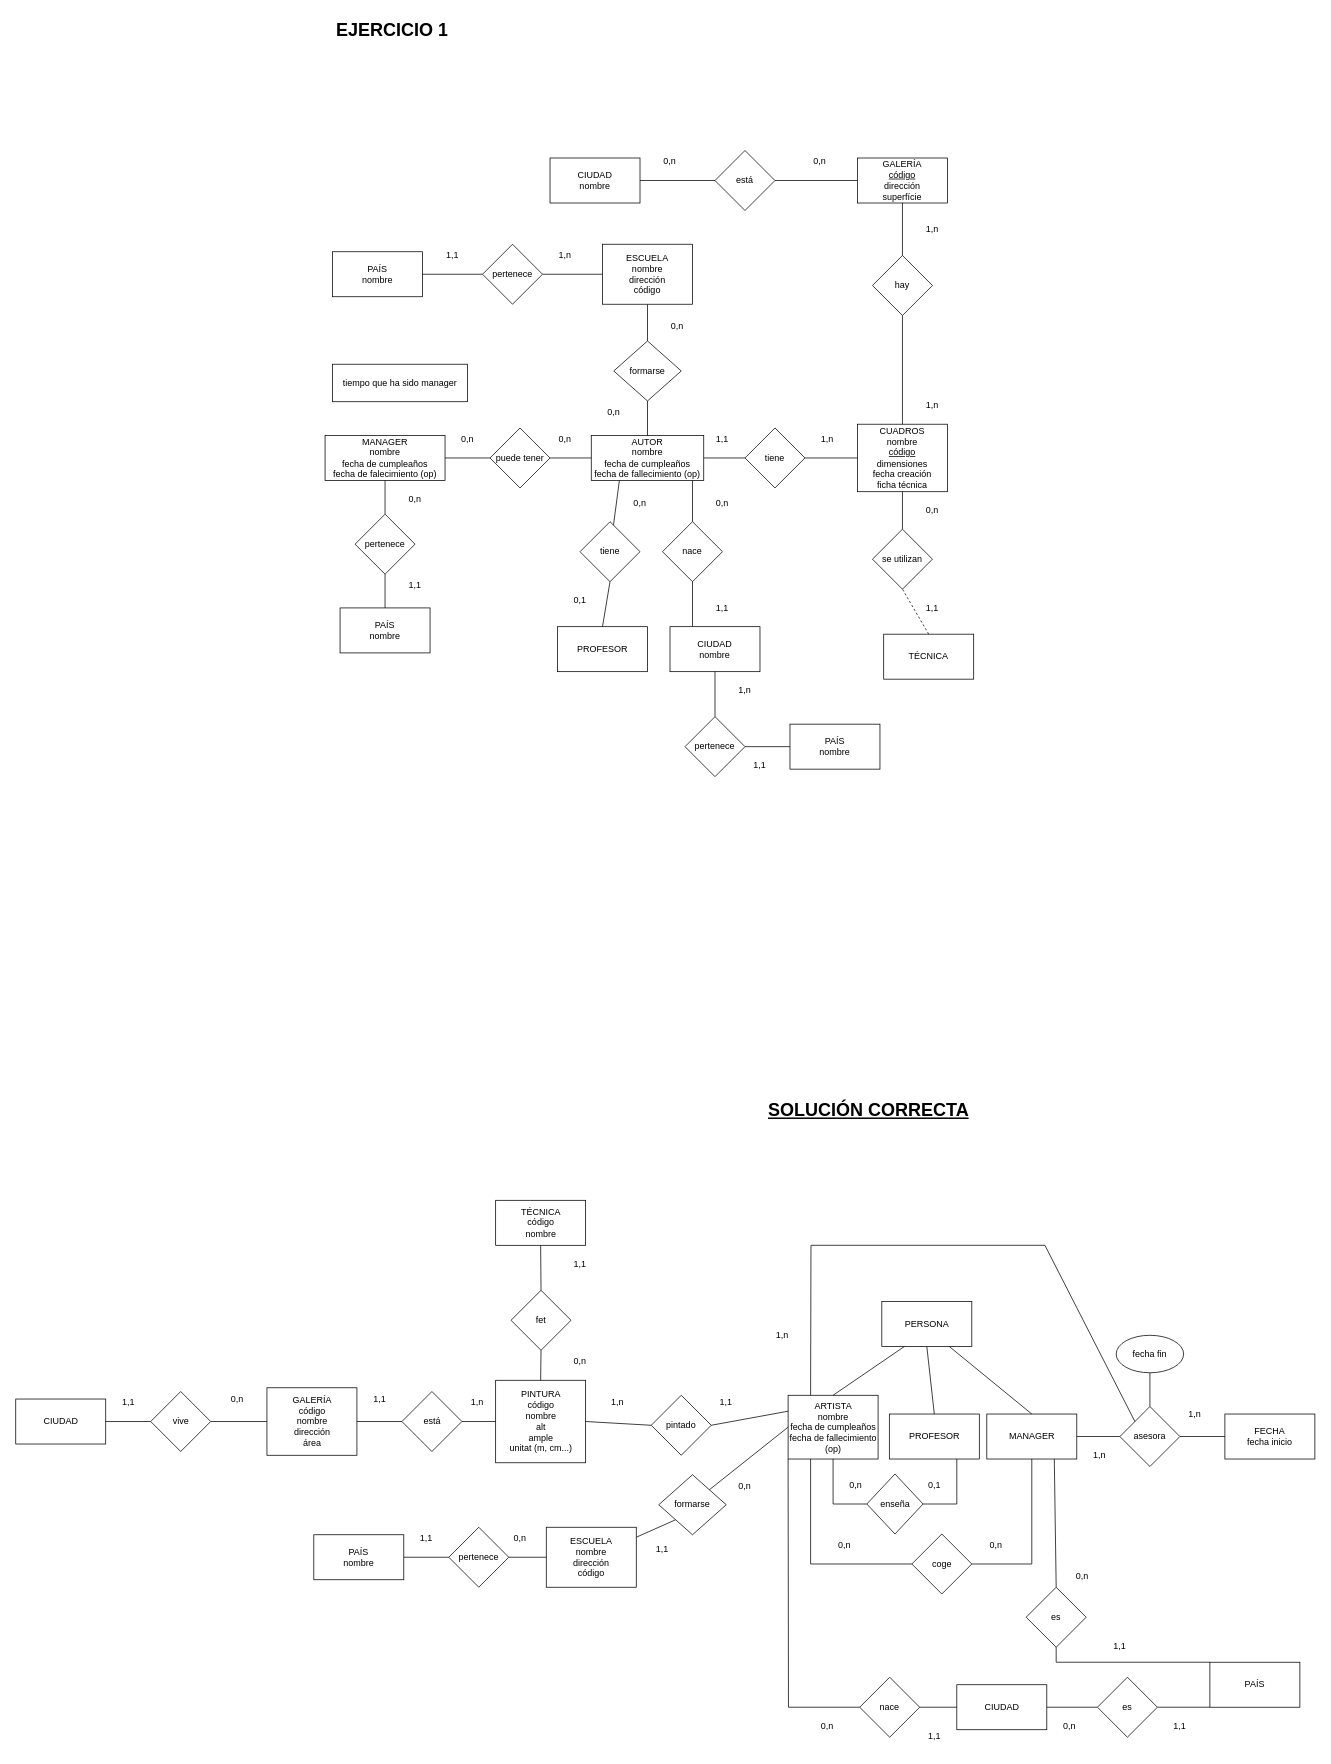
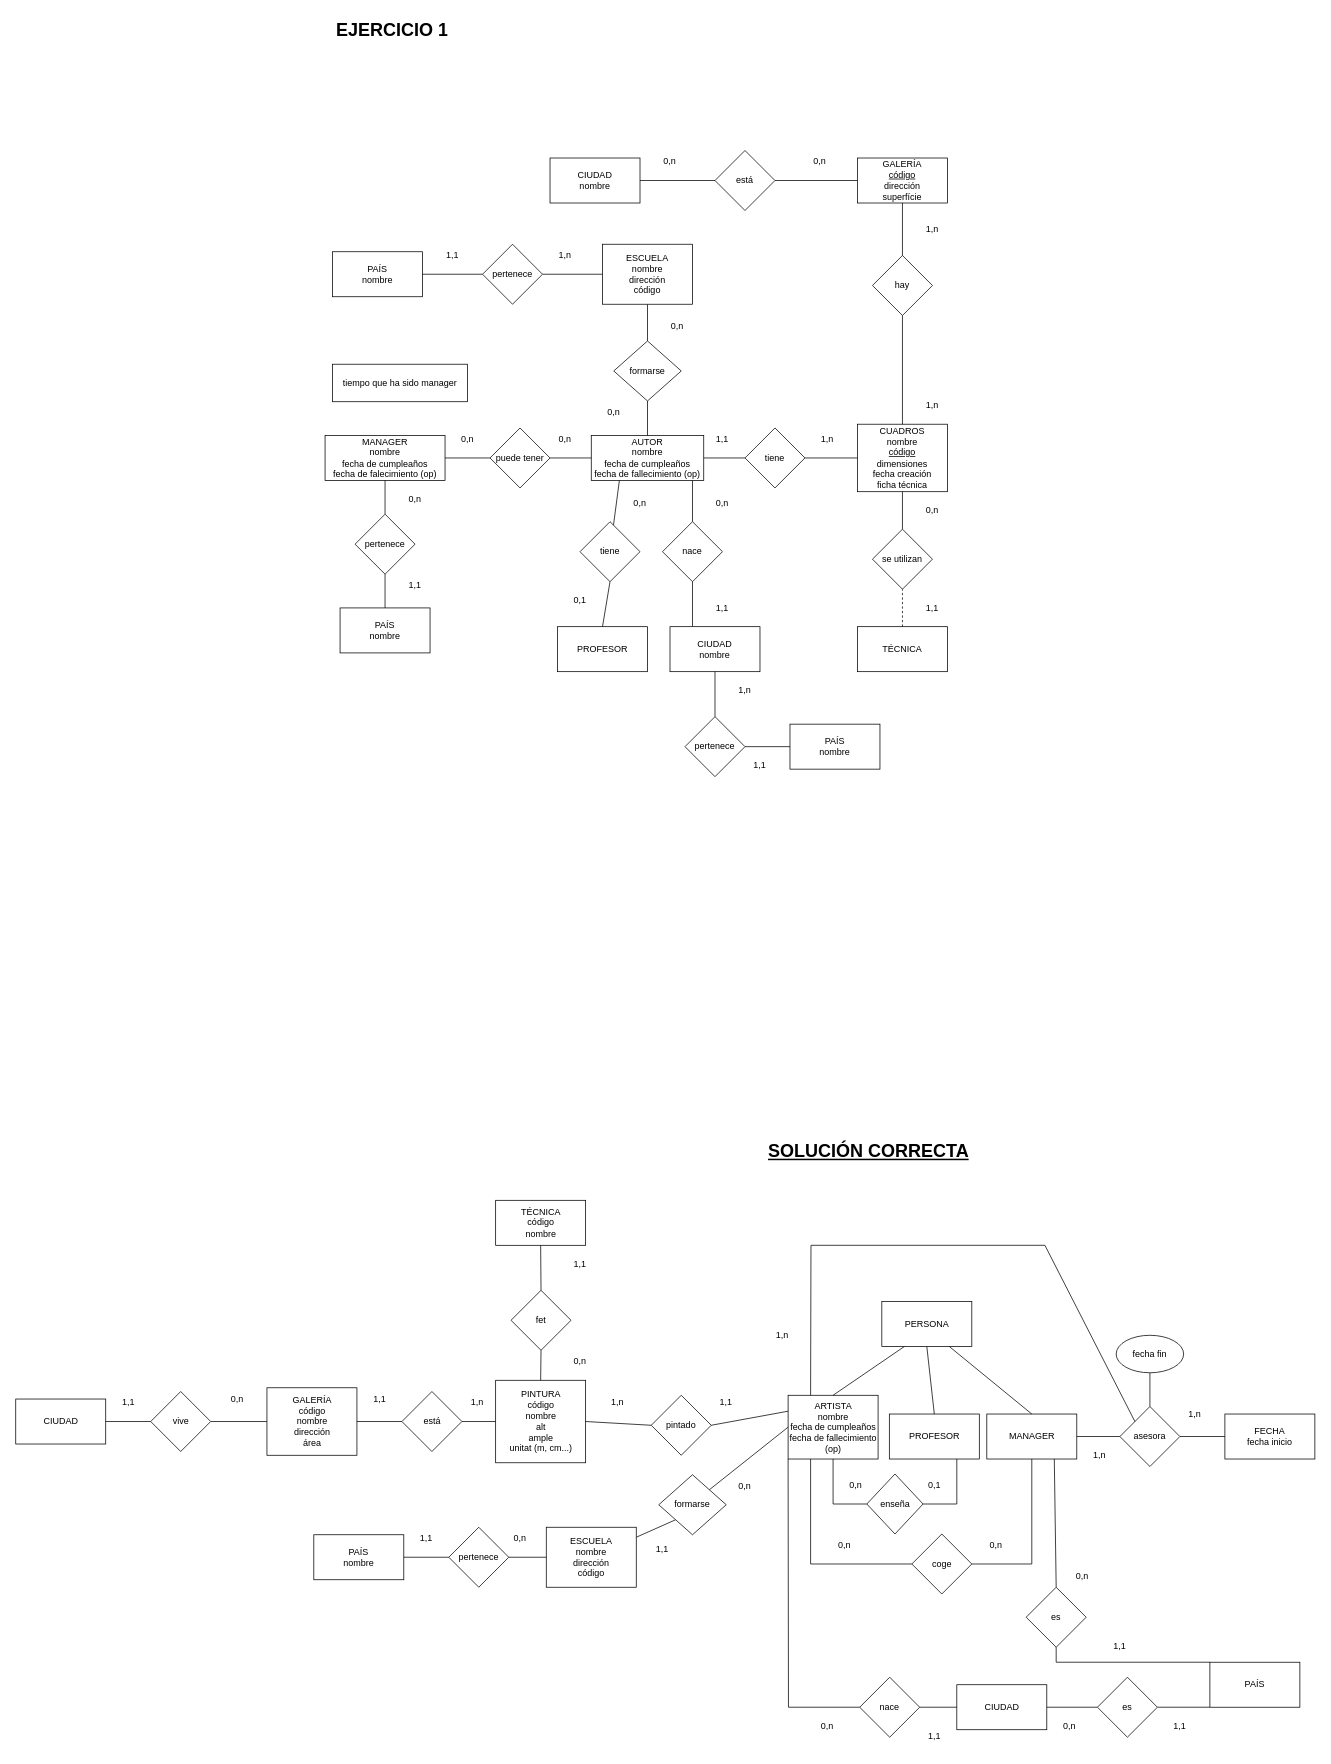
- <mxCell id="60" value="TÉCNICA" style="rounded=0;whiteSpace=wrap;html=1;" vertex="1" parent="1"><mxGeometry x="1178" y="845" width="120" height="60" as="geometry" /></mxCell>
+ <mxCell id="60" value="TÉCNICA" style="rounded=0;whiteSpace=wrap;html=1;" vertex="1" parent="1"><mxGeometry x="1143" y="835" width="120" height="60" as="geometry" /></mxCell>
- <mxCell id="151" value="&lt;font style=&quot;font-size: 24px;&quot;&gt;&lt;b&gt;&lt;u&gt;SOLUCIÓN CORRECTA&lt;/u&gt;&lt;/b&gt;&lt;/font&gt;" style="text;html=1;strokeColor=none;fillColor=none;align=center;verticalAlign=middle;whiteSpace=wrap;rounded=0;" vertex="1" parent="1"><mxGeometry x="973" y="1425" width="370" height="110" as="geometry" /></mxCell>
+ <mxCell id="151" value="&lt;font style=&quot;font-size: 24px;&quot;&gt;&lt;b&gt;&lt;u&gt;SOLUCIÓN CORRECTA&lt;/u&gt;&lt;/b&gt;&lt;/font&gt;" style="text;html=1;strokeColor=none;fillColor=none;align=center;verticalAlign=middle;whiteSpace=wrap;rounded=0;" vertex="1" parent="1"><mxGeometry x="973" y="1480" width="370" height="110" as="geometry" /></mxCell>
